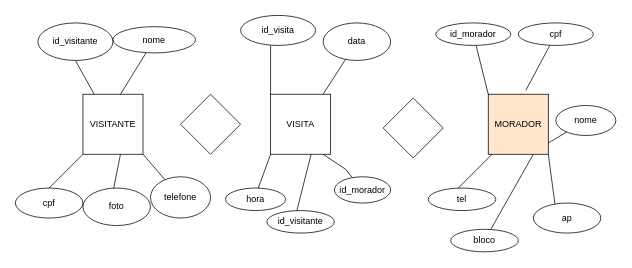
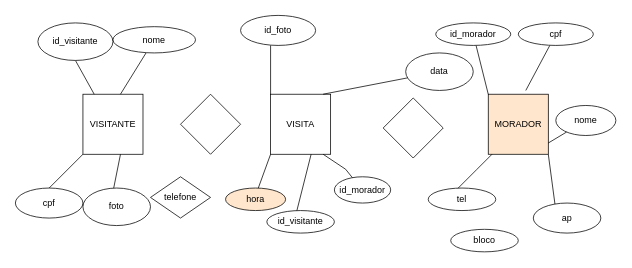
- <mxCell id="16" value="id_visita" style="ellipse;whiteSpace=wrap;html=1;" vertex="1" parent="1"><mxGeometry x="320" y="20" width="100" height="40" as="geometry" /></mxCell>
+ <mxCell id="16" value="id_foto" style="ellipse;whiteSpace=wrap;html=1;" vertex="1" parent="1"><mxGeometry x="320" y="20" width="100" height="40" as="geometry" /></mxCell>
- <mxCell id="18" value="data" style="ellipse;whiteSpace=wrap;html=1;" vertex="1" parent="1"><mxGeometry x="430" y="30" width="90" height="50" as="geometry" /></mxCell>
+ <mxCell id="18" value="data" style="ellipse;whiteSpace=wrap;html=1;" vertex="1" parent="1"><mxGeometry x="540" y="70" width="90" height="50" as="geometry" /></mxCell>
- <mxCell id="11" value="" style="endArrow=none;html=1;rounded=0;exitX=1;exitY=1;exitDx=0;exitDy=0;" edge="1" parent="1" source="2" target="12"><mxGeometry width="50" height="50" relative="1" as="geometry"><mxPoint x="190" y="215" as="sourcePoint" /><mxPoint x="230" y="250" as="targetPoint" /></mxGeometry></mxCell>
- <mxCell id="33" value="" style="endArrow=none;html=1;rounded=0;exitX=0.75;exitY=1;exitDx=0;exitDy=0;" edge="1" parent="1" source="25" target="34"><mxGeometry width="50" height="50" relative="1" as="geometry"><mxPoint x="670" y="300" as="sourcePoint" /><mxPoint x="710" y="205" as="targetPoint" /></mxGeometry></mxCell>
- <mxCell id="12" value="telefone" style="ellipse;whiteSpace=wrap;html=1;" vertex="1" parent="1"><mxGeometry x="200" y="235" width="80" height="55" as="geometry" /></mxCell>
+ <mxCell id="12" value="telefone" style="rhombus;whiteSpace=wrap;html=1;" vertex="1" parent="1"><mxGeometry x="200" y="235" width="80" height="55" as="geometry" /></mxCell>
- <mxCell id="20" value="hora" style="ellipse;whiteSpace=wrap;html=1;" vertex="1" parent="1"><mxGeometry x="300" y="250" width="80" height="30" as="geometry" /></mxCell>
+ <mxCell id="20" value="hora" style="ellipse;whiteSpace=wrap;html=1;fillColor=#ffe6cc;" vertex="1" parent="1"><mxGeometry x="300" y="250" width="80" height="30" as="geometry" /></mxCell>
